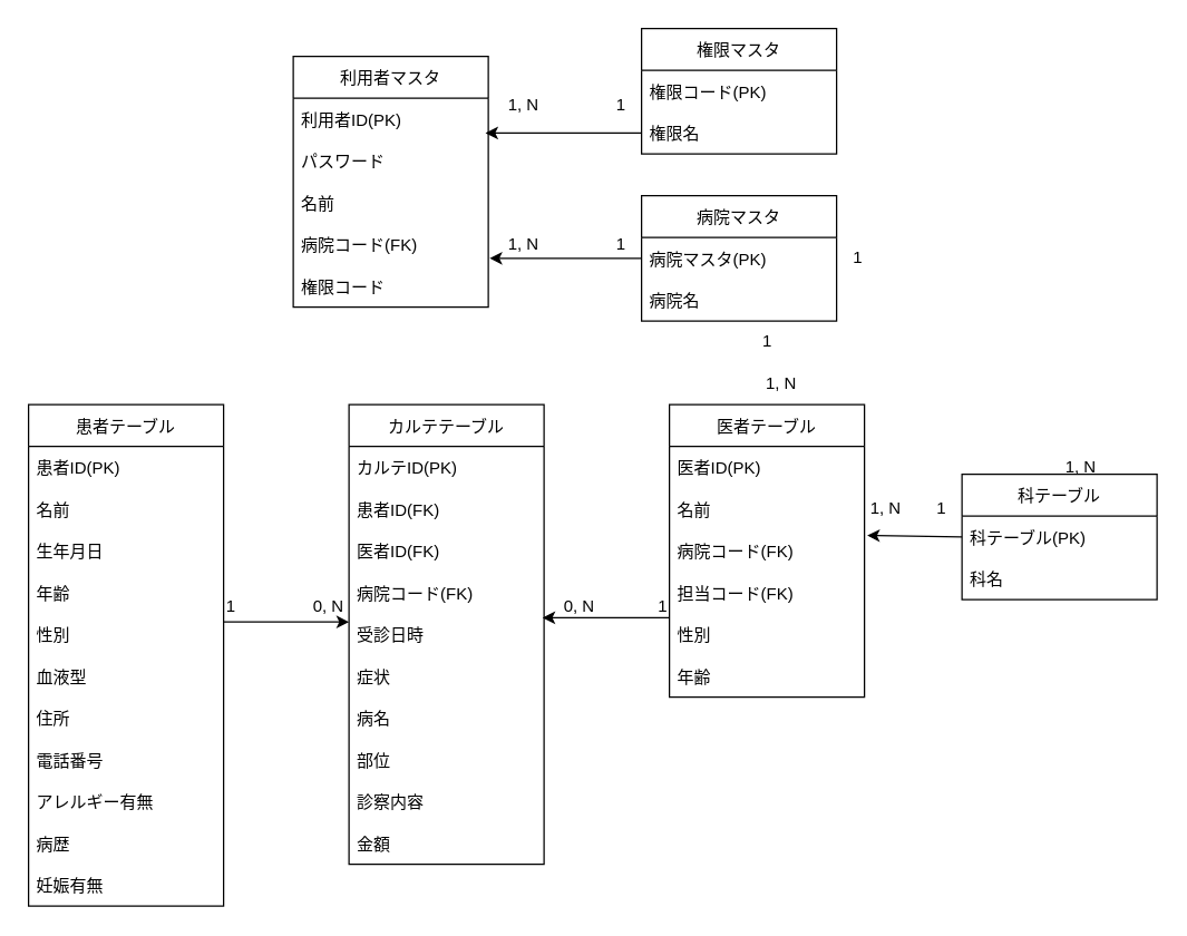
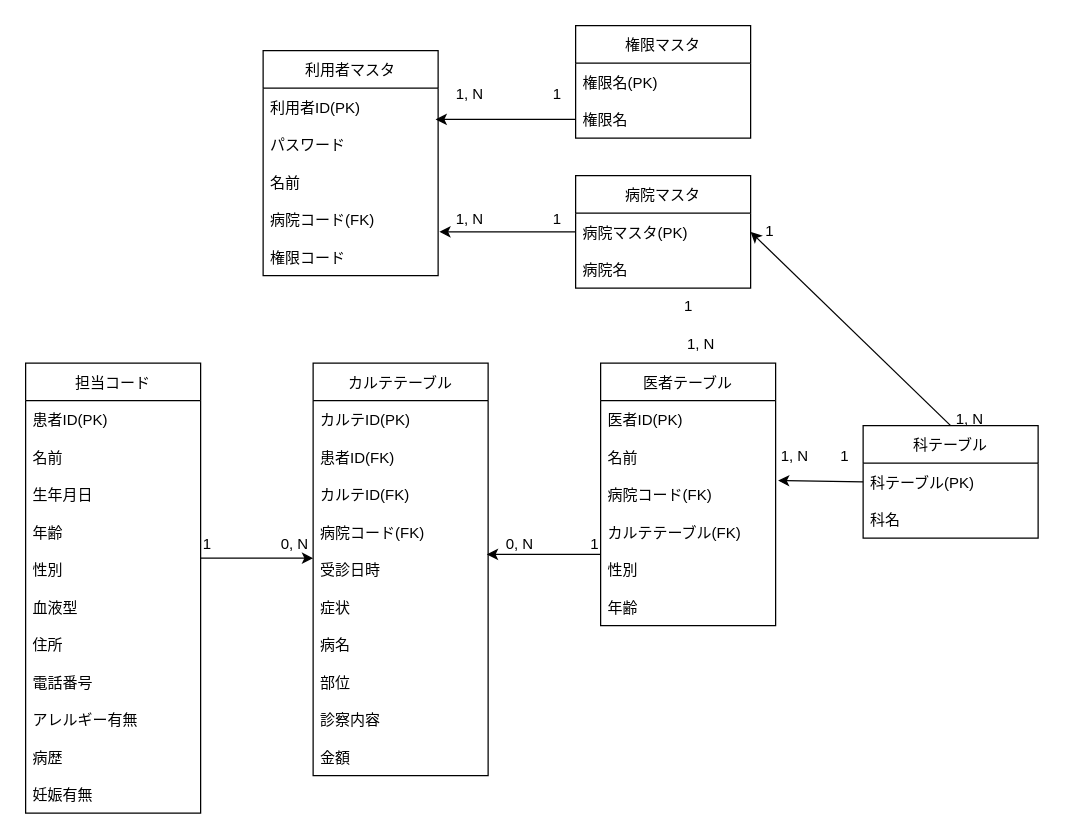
- <mxCell id="42" value="権限コード(PK)" style="text;strokeColor=none;fillColor=none;align=left;verticalAlign=middle;spacingLeft=4;spacingRight=4;overflow=hidden;points=[[0,0.5],[1,0.5]];portConstraint=eastwest;rotatable=0;" parent="41" vertex="1"><mxGeometry y="30" width="140" height="30" as="geometry" /></mxCell>
+ <mxCell id="42" value="権限名(PK)" style="text;strokeColor=none;fillColor=none;align=left;verticalAlign=middle;spacingLeft=4;spacingRight=4;overflow=hidden;points=[[0,0.5],[1,0.5]];portConstraint=eastwest;rotatable=0;" parent="41" vertex="1"><mxGeometry y="30" width="140" height="30" as="geometry" /></mxCell>
+ <mxCell id="62" value="" style="endArrow=classic;html=1;rounded=0;entryX=1;entryY=0.5;entryDx=0;entryDy=0;exitX=0.5;exitY=0;exitDx=0;exitDy=0;" edge="1" parent="1" source="56" target="9"><mxGeometry width="50" height="50" relative="1" as="geometry"><mxPoint x="400" y="380" as="sourcePoint" /><mxPoint x="450" y="330" as="targetPoint" /></mxGeometry></mxCell>
- <mxCell id="11" value="患者テーブル" style="swimlane;fontStyle=0;childLayout=stackLayout;horizontal=1;startSize=30;horizontalStack=0;resizeParent=1;resizeParentMax=0;resizeLast=0;collapsible=1;marginBottom=0;" parent="1" vertex="1"><mxGeometry x="20" y="290" width="140" height="360" as="geometry" /></mxCell>
+ <mxCell id="11" value="担当コード" style="swimlane;fontStyle=0;childLayout=stackLayout;horizontal=1;startSize=30;horizontalStack=0;resizeParent=1;resizeParentMax=0;resizeLast=0;collapsible=1;marginBottom=0;" parent="1" vertex="1"><mxGeometry x="20" y="290" width="140" height="360" as="geometry" /></mxCell>
- <mxCell id="26" value="医者ID(FK)" style="text;strokeColor=none;fillColor=none;align=left;verticalAlign=middle;spacingLeft=4;spacingRight=4;overflow=hidden;points=[[0,0.5],[1,0.5]];portConstraint=eastwest;rotatable=0;" parent="23" vertex="1"><mxGeometry y="90" width="140" height="30" as="geometry" /></mxCell>
+ <mxCell id="26" value="カルテID(FK)" style="text;strokeColor=none;fillColor=none;align=left;verticalAlign=middle;spacingLeft=4;spacingRight=4;overflow=hidden;points=[[0,0.5],[1,0.5]];portConstraint=eastwest;rotatable=0;" parent="23" vertex="1"><mxGeometry y="90" width="140" height="30" as="geometry" /></mxCell>
- <mxCell id="38" value="担当コード(FK)" style="text;strokeColor=none;fillColor=none;align=left;verticalAlign=middle;spacingLeft=4;spacingRight=4;overflow=hidden;points=[[0,0.5],[1,0.5]];portConstraint=eastwest;rotatable=0;" parent="34" vertex="1"><mxGeometry y="120" width="140" height="30" as="geometry" /></mxCell>
+ <mxCell id="38" value="カルテテーブル(FK)" style="text;strokeColor=none;fillColor=none;align=left;verticalAlign=middle;spacingLeft=4;spacingRight=4;overflow=hidden;points=[[0,0.5],[1,0.5]];portConstraint=eastwest;rotatable=0;" parent="34" vertex="1"><mxGeometry y="120" width="140" height="30" as="geometry" /></mxCell>
